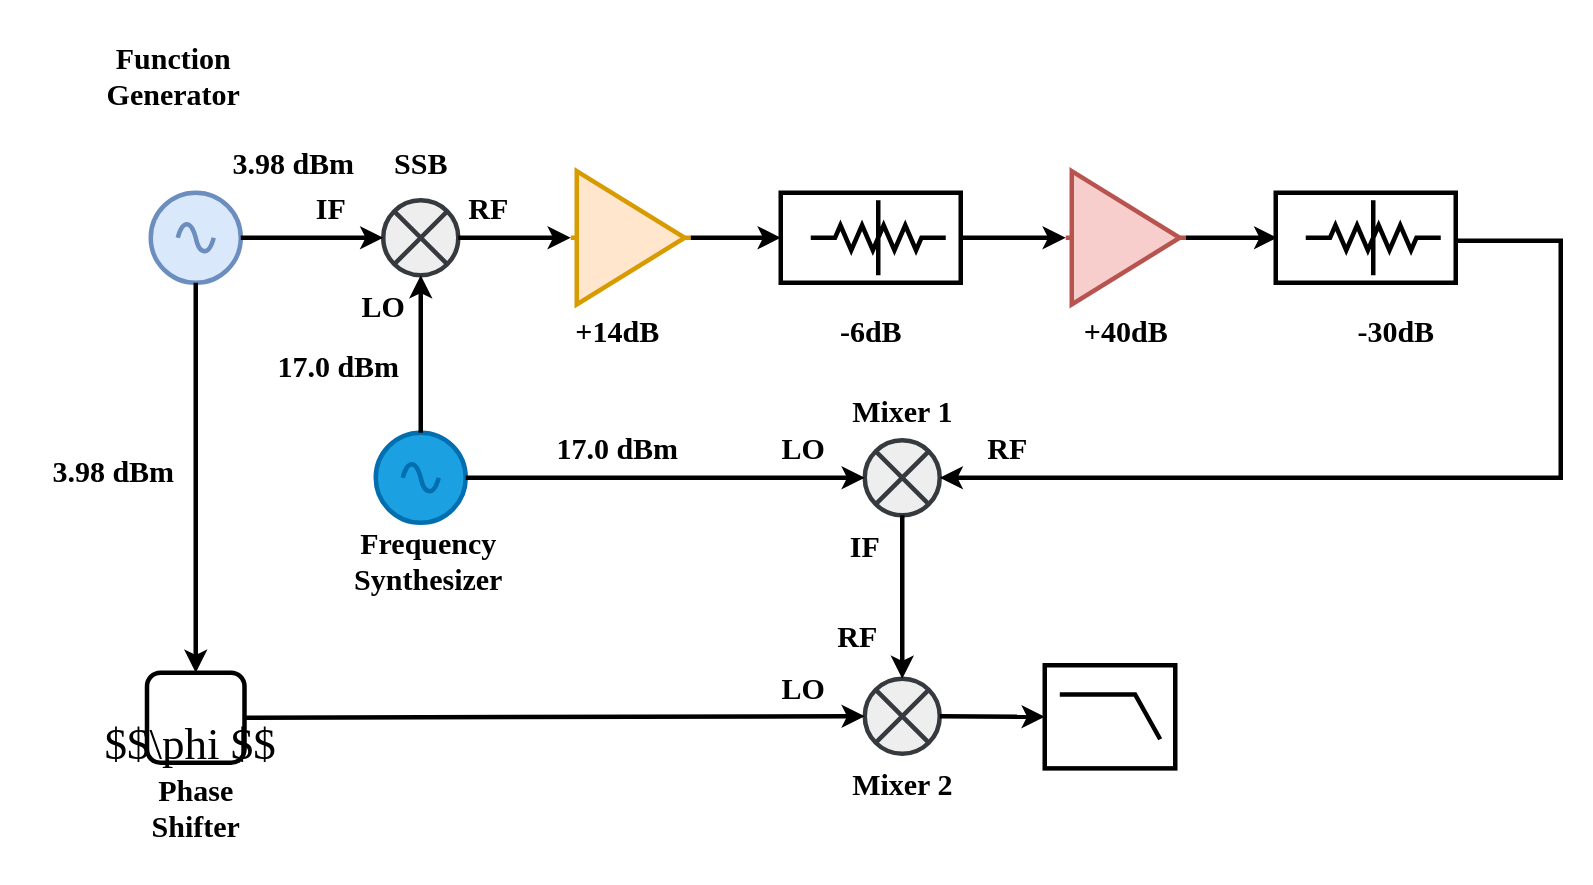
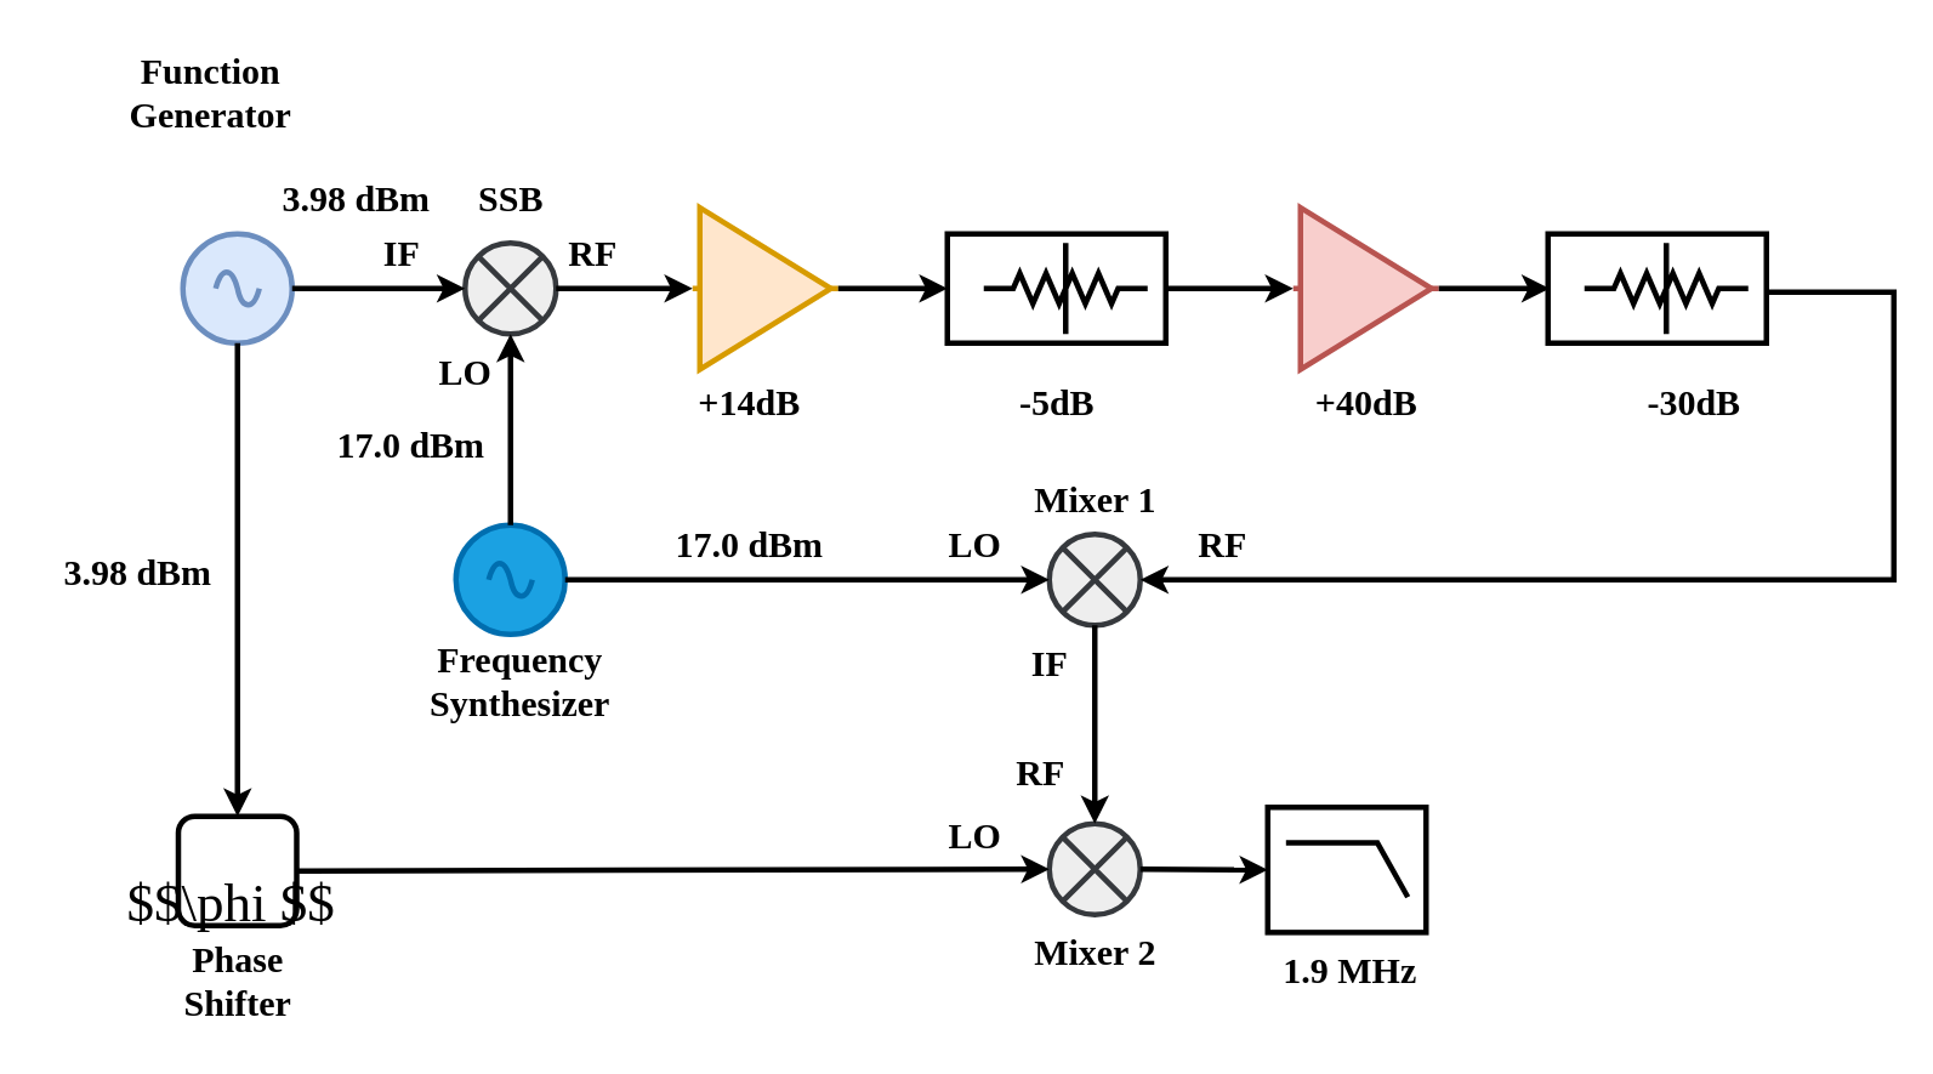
- <mxCell id="16" value="-6dB" style="text;html=1;align=center;verticalAlign=middle;resizable=0;points=[];autosize=1;strokeColor=none;fillColor=none;strokeWidth=1;fontFamily=Congenial;fontSize=20;fontStyle=1" parent="1" vertex="1"><mxGeometry x="545" y="200.44" width="70" height="40" as="geometry" /></mxCell>
+ <mxCell id="16" value="-5dB" style="text;html=1;align=center;verticalAlign=middle;resizable=0;points=[];autosize=1;strokeColor=none;fillColor=none;strokeWidth=1;fontFamily=Congenial;fontSize=20;fontStyle=1" parent="1" vertex="1"><mxGeometry x="545" y="200.44" width="70" height="40" as="geometry" /></mxCell>
+ <mxCell id="53" value="&lt;div&gt;1.9 MHz&lt;/div&gt;" style="text;html=1;align=center;verticalAlign=middle;resizable=0;points=[];autosize=1;strokeColor=none;fillColor=none;strokeWidth=1;fontFamily=Congenial;fontSize=20;fontStyle=1" vertex="1" parent="1"><mxGeometry x="696" y="511.75" width="90" height="40" as="geometry" /></mxCell>
